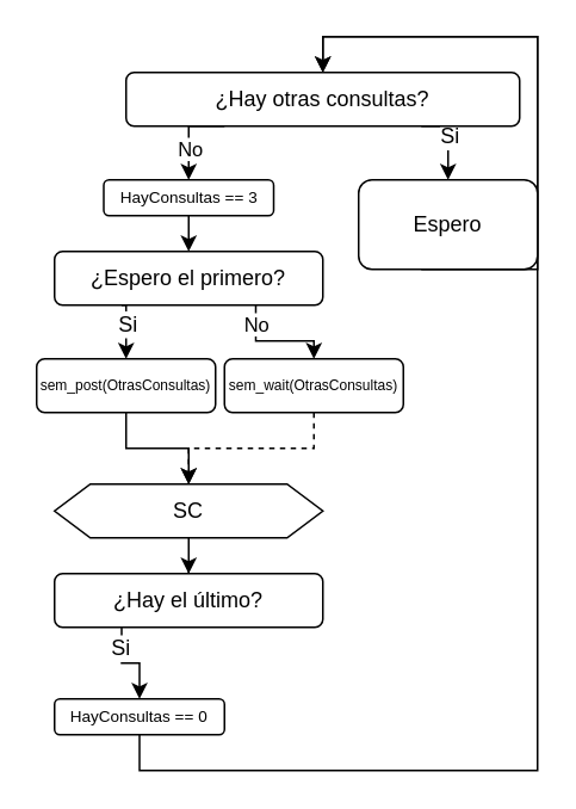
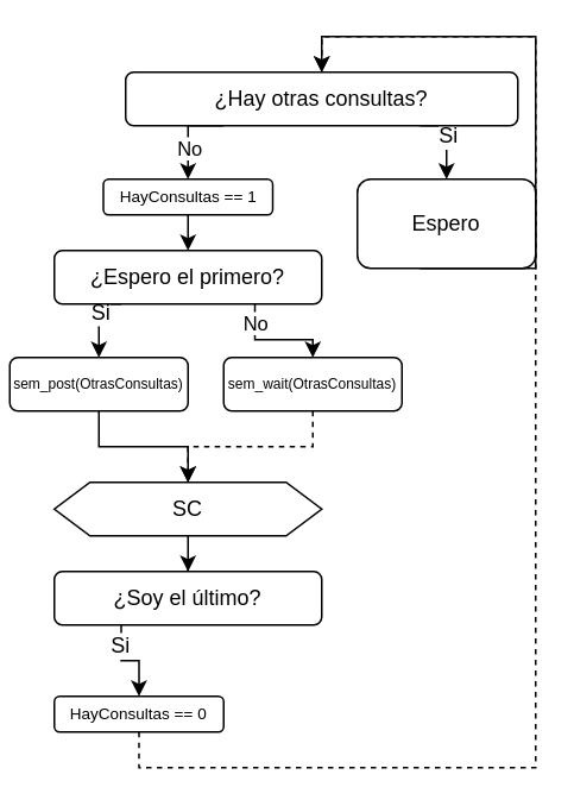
- <mxCell id="26" value="HayConsultas == 3" style="rounded=1;whiteSpace=wrap;html=1;fontSize=9;" vertex="1" parent="1"><mxGeometry x="57.5" y="100" width="95" height="20" as="geometry" /></mxCell>
+ <mxCell id="26" value="HayConsultas == 1" style="rounded=1;whiteSpace=wrap;html=1;fontSize=9;" vertex="1" parent="1"><mxGeometry x="57.5" y="100" width="95" height="20" as="geometry" /></mxCell>
- <mxCell id="10" value="sem_post(OtrasConsultas)" style="rounded=1;whiteSpace=wrap;html=1;fontSize=8;" vertex="1" parent="1"><mxGeometry x="20" y="200" width="100" height="30" as="geometry" /></mxCell>
+ <mxCell id="10" value="sem_post(OtrasConsultas)" style="rounded=1;whiteSpace=wrap;html=1;fontSize=8;" vertex="1" parent="1"><mxGeometry x="5" y="200" width="100" height="30" as="geometry" /></mxCell>
- <mxCell id="20" value="&lt;span style=&quot;font-size: 12px; text-align: start;&quot;&gt;&lt;font face=&quot;Helvetica&quot; style=&quot;font-size: 12px;&quot;&gt;¿&lt;/font&gt;&lt;/span&gt;&lt;font face=&quot;Helvetica&quot; style=&quot;font-size: 12px;&quot;&gt;Hay el último?&lt;/font&gt;" style="rounded=1;whiteSpace=wrap;html=1;fontSize=12;" vertex="1" parent="1"><mxGeometry x="30" y="320" width="150" height="30" as="geometry" /></mxCell>
+ <mxCell id="20" value="&lt;span style=&quot;font-size: 12px; text-align: start;&quot;&gt;&lt;font face=&quot;Helvetica&quot; style=&quot;font-size: 12px;&quot;&gt;¿&lt;/font&gt;&lt;/span&gt;&lt;font face=&quot;Helvetica&quot; style=&quot;font-size: 12px;&quot;&gt;Soy el último?&lt;/font&gt;" style="rounded=1;whiteSpace=wrap;html=1;fontSize=12;" vertex="1" parent="1"><mxGeometry x="30" y="320" width="150" height="30" as="geometry" /></mxCell>
- <mxCell id="21" style="edgeStyle=orthogonalEdgeStyle;rounded=0;orthogonalLoop=1;jettySize=auto;html=1;exitX=0.5;exitY=1;exitDx=0;exitDy=0;entryX=0.5;entryY=0;entryDx=0;entryDy=0;fontSize=12;" edge="1" parent="1" source="22" target="15"><mxGeometry relative="1" as="geometry"><Array as="points"><mxPoint x="78" y="430" /><mxPoint x="300" y="430" /><mxPoint x="300" y="20" /><mxPoint x="180" y="20" /></Array></mxGeometry></mxCell>
+ <mxCell id="21" style="edgeStyle=orthogonalEdgeStyle;rounded=0;orthogonalLoop=1;jettySize=auto;html=1;exitX=0.5;exitY=1;exitDx=0;exitDy=0;entryX=0.5;entryY=0;entryDx=0;entryDy=0;fontSize=12;dashed=1;" edge="1" parent="1" source="22" target="15"><mxGeometry relative="1" as="geometry"><Array as="points"><mxPoint x="78" y="430" /><mxPoint x="300" y="430" /><mxPoint x="300" y="20" /><mxPoint x="180" y="20" /></Array></mxGeometry></mxCell>
